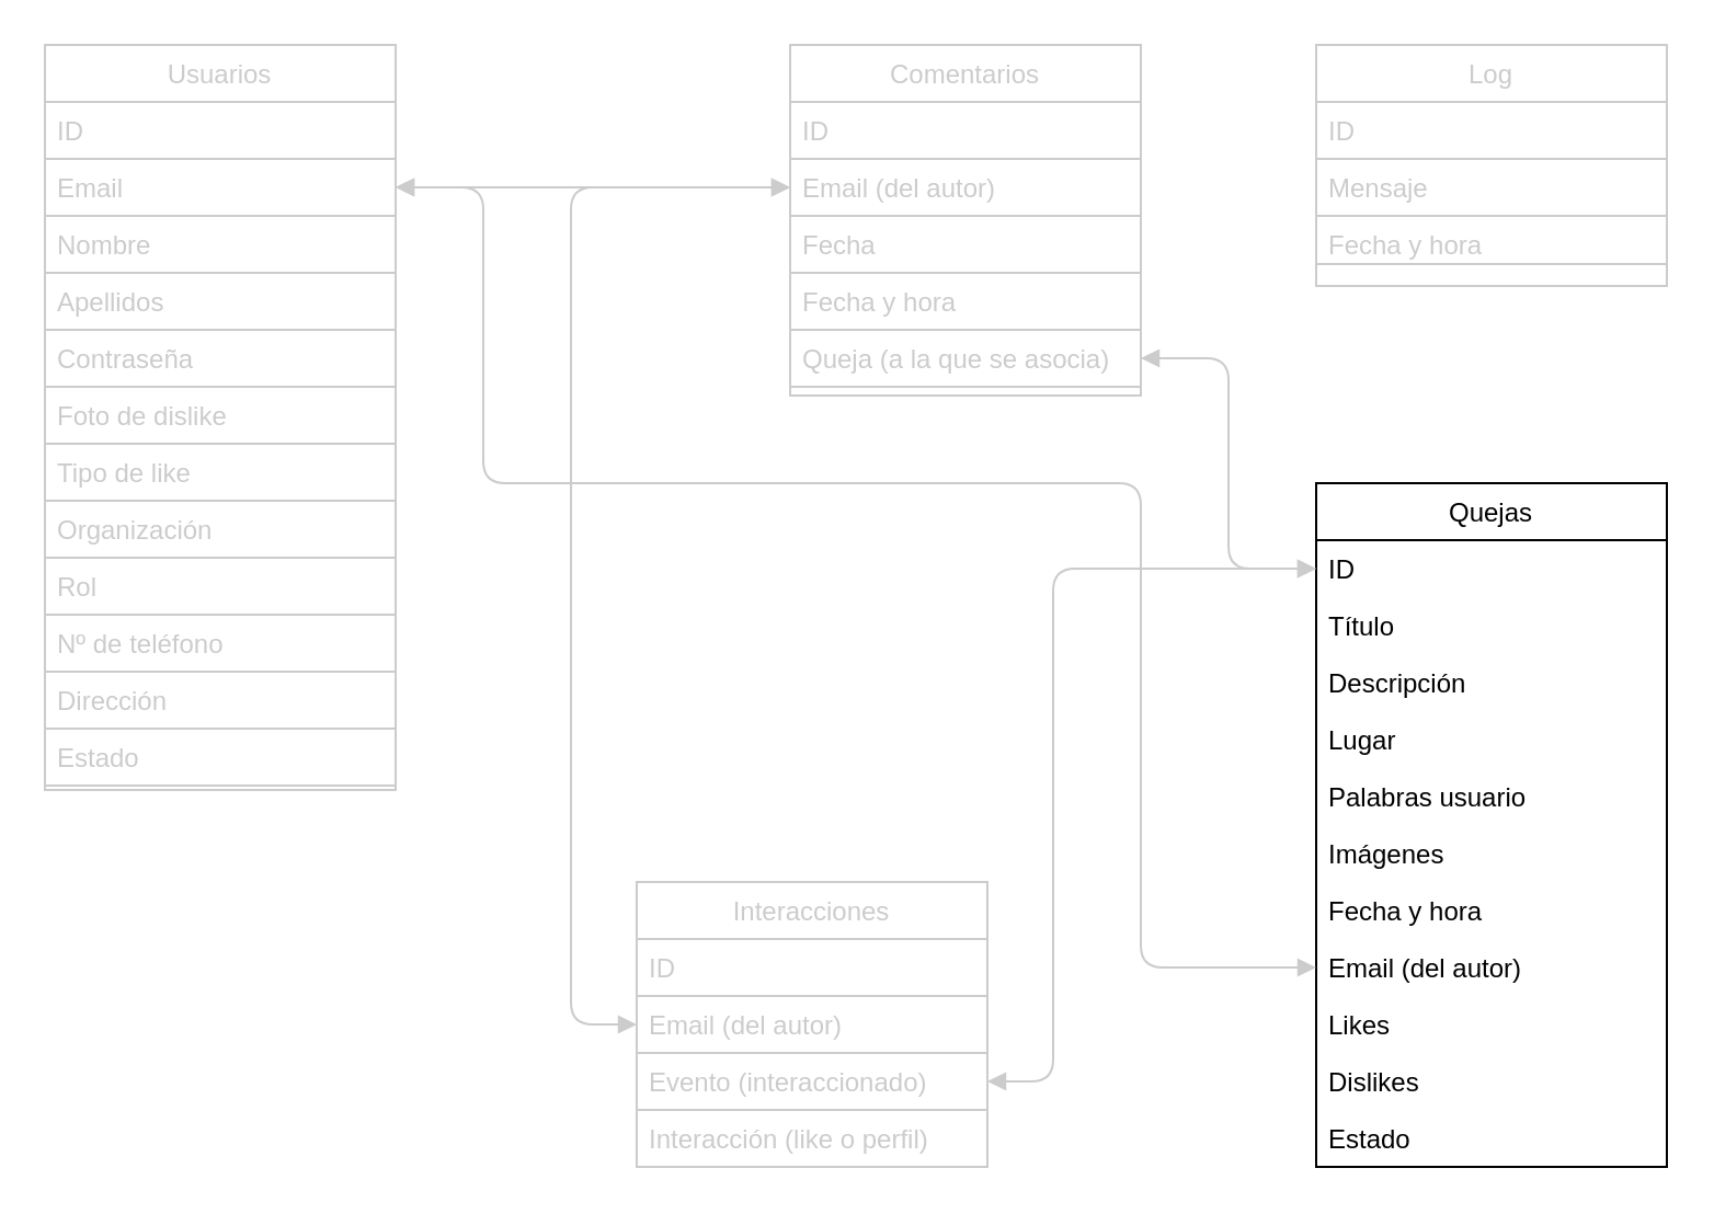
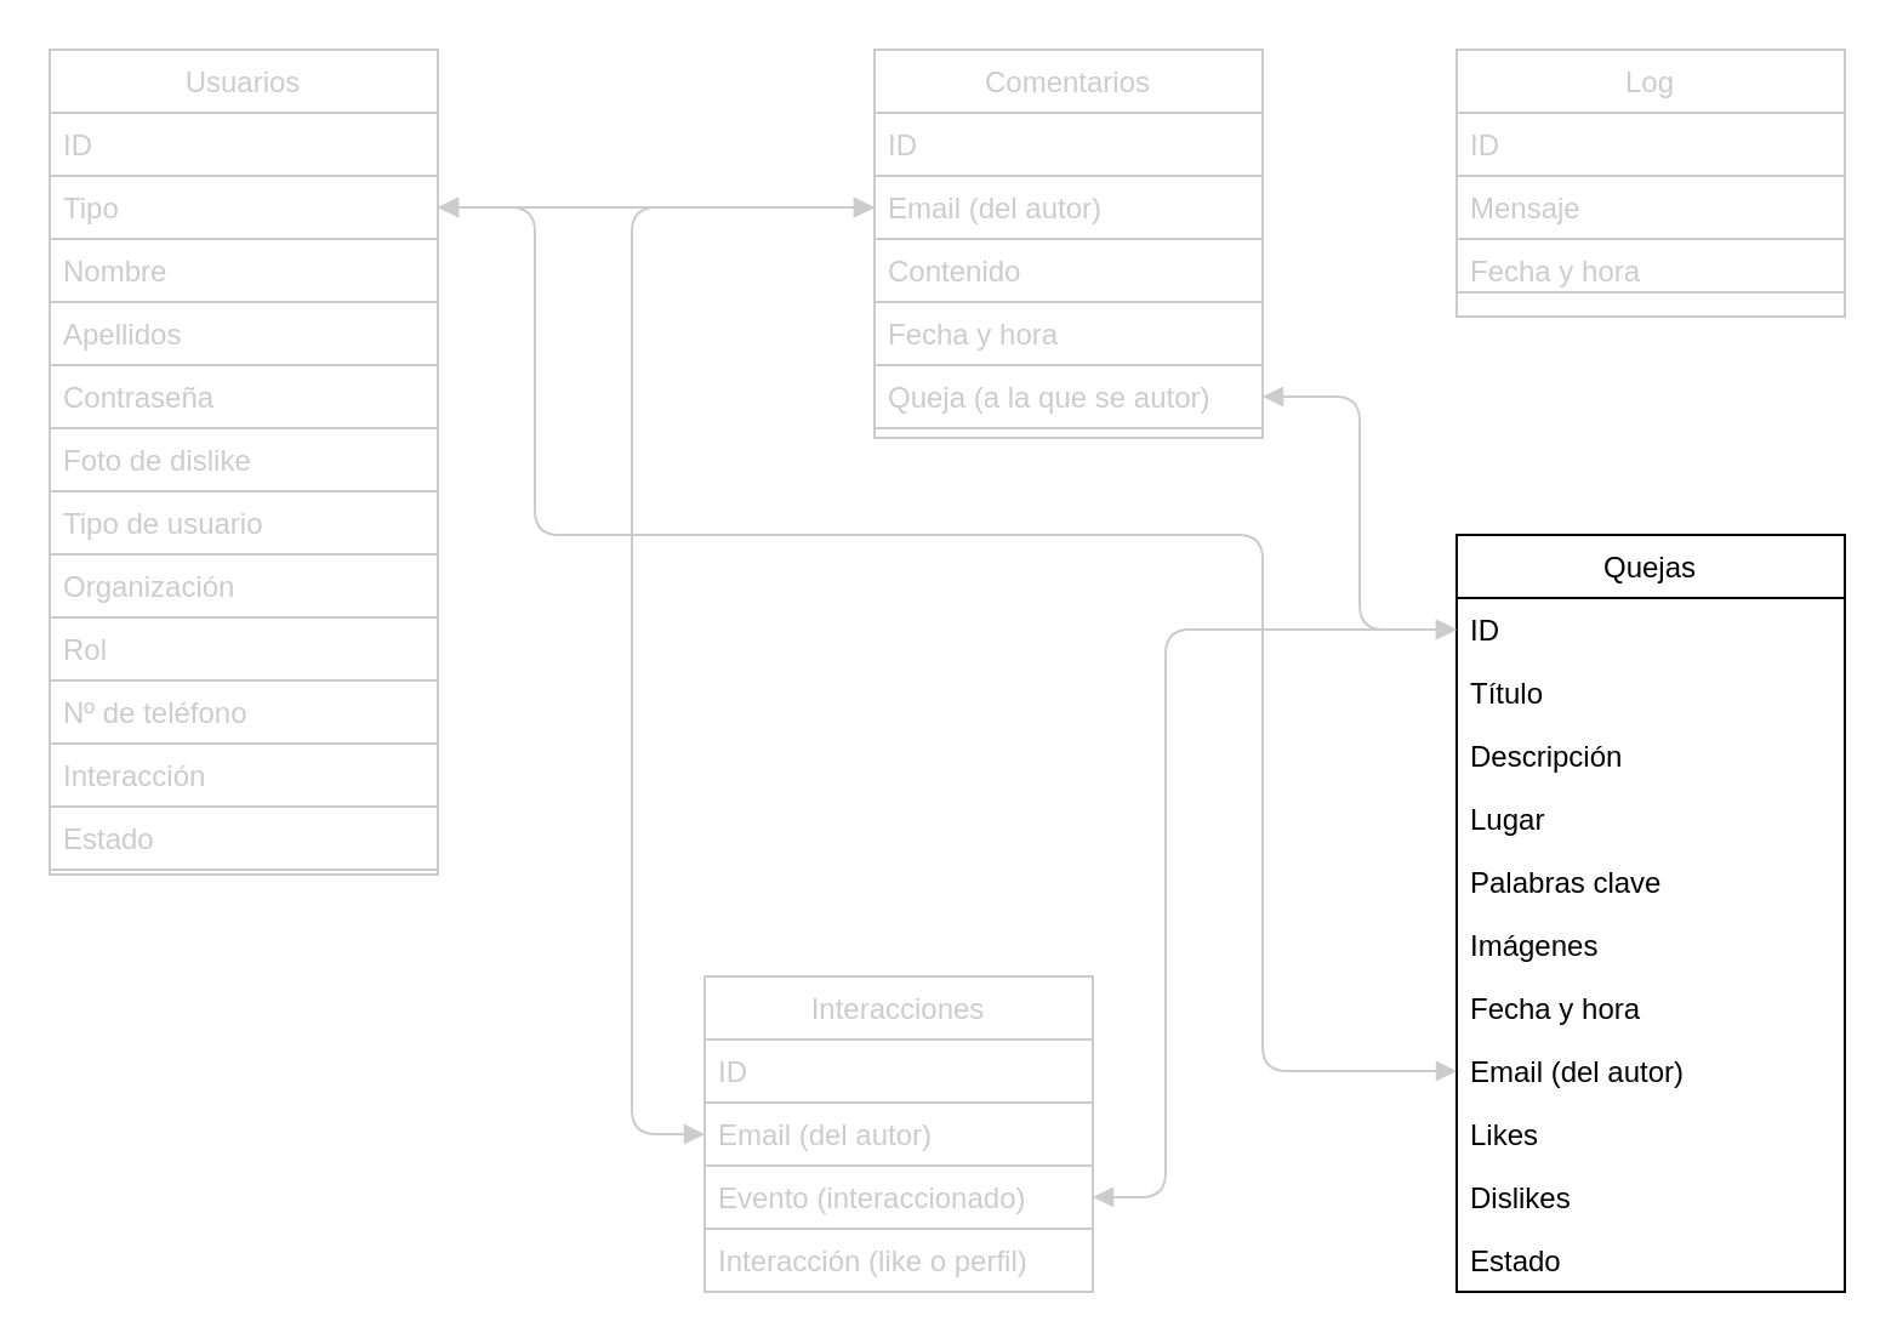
- <mxCell id="4" value="Email" style="text;align=left;verticalAlign=top;spacingLeft=4;spacingRight=4;overflow=hidden;rotatable=0;points=[[0,0.5],[1,0.5]];portConstraint=eastwest;rounded=0;shadow=0;html=0;strokeColor=#CCCCCC;fontColor=#CCCCCC;" parent="2" vertex="1"><mxGeometry y="52" width="160" height="26" as="geometry" /></mxCell>
+ <mxCell id="4" value="Tipo" style="text;align=left;verticalAlign=top;spacingLeft=4;spacingRight=4;overflow=hidden;rotatable=0;points=[[0,0.5],[1,0.5]];portConstraint=eastwest;rounded=0;shadow=0;html=0;strokeColor=#CCCCCC;fontColor=#CCCCCC;" parent="2" vertex="1"><mxGeometry y="52" width="160" height="26" as="geometry" /></mxCell>
- <mxCell id="18" value="Fecha" style="text;align=left;verticalAlign=top;spacingLeft=4;spacingRight=4;overflow=hidden;rotatable=0;points=[[0,0.5],[1,0.5]];portConstraint=eastwest;rounded=0;shadow=0;html=0;strokeColor=#CCCCCC;fontColor=#CCCCCC;" parent="15" vertex="1"><mxGeometry y="78" width="160" height="26" as="geometry" /></mxCell>
+ <mxCell id="18" value="Contenido" style="text;align=left;verticalAlign=top;spacingLeft=4;spacingRight=4;overflow=hidden;rotatable=0;points=[[0,0.5],[1,0.5]];portConstraint=eastwest;rounded=0;shadow=0;html=0;strokeColor=#CCCCCC;fontColor=#CCCCCC;" parent="15" vertex="1"><mxGeometry y="78" width="160" height="26" as="geometry" /></mxCell>
- <mxCell id="20" value="Queja (a la que se asocia)" style="text;align=left;verticalAlign=top;spacingLeft=4;spacingRight=4;overflow=hidden;rotatable=0;points=[[0,0.5],[1,0.5]];portConstraint=eastwest;rounded=0;shadow=0;html=0;strokeColor=#CCCCCC;fontColor=#CCCCCC;" parent="15" vertex="1"><mxGeometry y="130" width="160" height="26" as="geometry" /></mxCell>
+ <mxCell id="20" value="Queja (a la que se autor)" style="text;align=left;verticalAlign=top;spacingLeft=4;spacingRight=4;overflow=hidden;rotatable=0;points=[[0,0.5],[1,0.5]];portConstraint=eastwest;rounded=0;shadow=0;html=0;strokeColor=#CCCCCC;fontColor=#CCCCCC;" parent="15" vertex="1"><mxGeometry y="130" width="160" height="26" as="geometry" /></mxCell>
- <mxCell id="9" value="Tipo de like" style="text;align=left;verticalAlign=top;spacingLeft=4;spacingRight=4;overflow=hidden;rotatable=0;points=[[0,0.5],[1,0.5]];portConstraint=eastwest;rounded=0;shadow=0;html=0;strokeColor=#CCCCCC;fontColor=#CCCCCC;" parent="2" vertex="1"><mxGeometry y="182" width="160" height="26" as="geometry" /></mxCell>
+ <mxCell id="9" value="Tipo de usuario" style="text;align=left;verticalAlign=top;spacingLeft=4;spacingRight=4;overflow=hidden;rotatable=0;points=[[0,0.5],[1,0.5]];portConstraint=eastwest;rounded=0;shadow=0;html=0;strokeColor=#CCCCCC;fontColor=#CCCCCC;" parent="2" vertex="1"><mxGeometry y="182" width="160" height="26" as="geometry" /></mxCell>
- <mxCell id="13" value="Dirección" style="text;align=left;verticalAlign=top;spacingLeft=4;spacingRight=4;overflow=hidden;rotatable=0;points=[[0,0.5],[1,0.5]];portConstraint=eastwest;rounded=0;shadow=0;html=0;strokeColor=#CCCCCC;fontColor=#CCCCCC;" parent="2" vertex="1"><mxGeometry y="286" width="160" height="26" as="geometry" /></mxCell>
+ <mxCell id="13" value="Interacción" style="text;align=left;verticalAlign=top;spacingLeft=4;spacingRight=4;overflow=hidden;rotatable=0;points=[[0,0.5],[1,0.5]];portConstraint=eastwest;rounded=0;shadow=0;html=0;strokeColor=#CCCCCC;fontColor=#CCCCCC;" parent="2" vertex="1"><mxGeometry y="286" width="160" height="26" as="geometry" /></mxCell>
- <mxCell id="26" value="Palabras usuario" style="text;align=left;verticalAlign=top;spacingLeft=4;spacingRight=4;overflow=hidden;rotatable=0;points=[[0,0.5],[1,0.5]];portConstraint=eastwest;rounded=0;shadow=0;html=0;" parent="21" vertex="1"><mxGeometry y="130" width="160" height="26" as="geometry" /></mxCell>
+ <mxCell id="26" value="Palabras clave" style="text;align=left;verticalAlign=top;spacingLeft=4;spacingRight=4;overflow=hidden;rotatable=0;points=[[0,0.5],[1,0.5]];portConstraint=eastwest;rounded=0;shadow=0;html=0;" parent="21" vertex="1"><mxGeometry y="130" width="160" height="26" as="geometry" /></mxCell>
